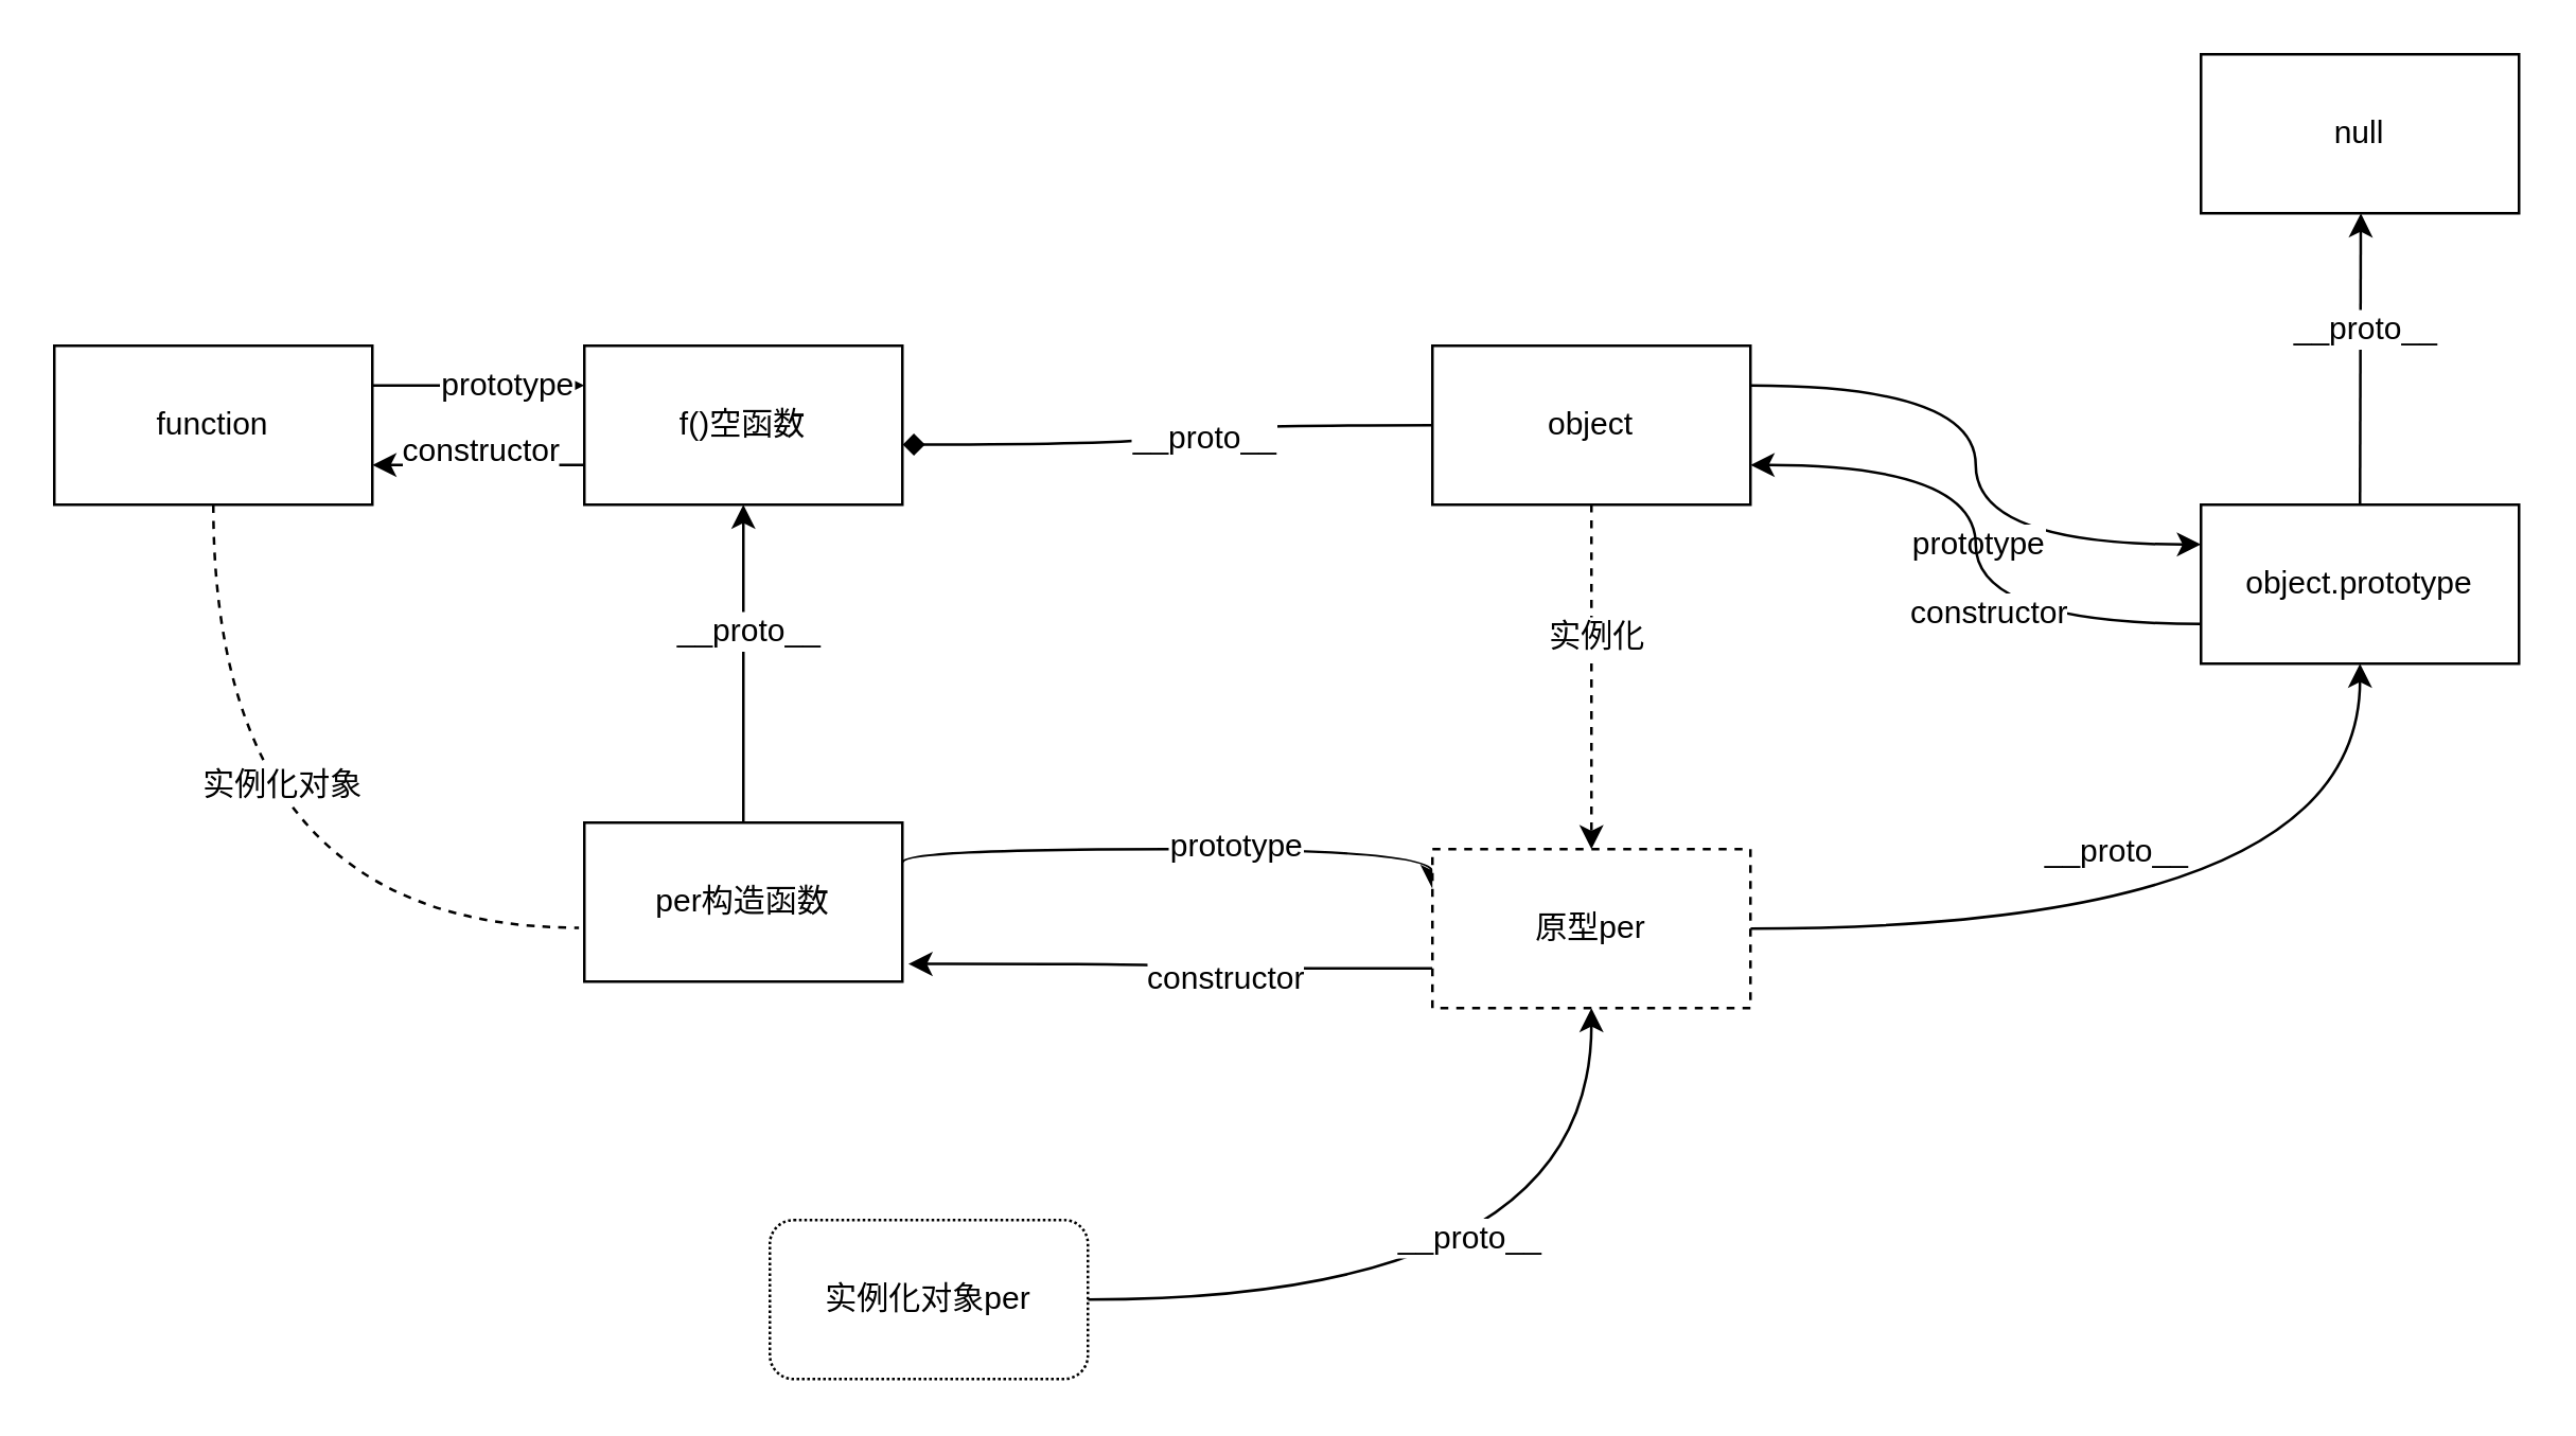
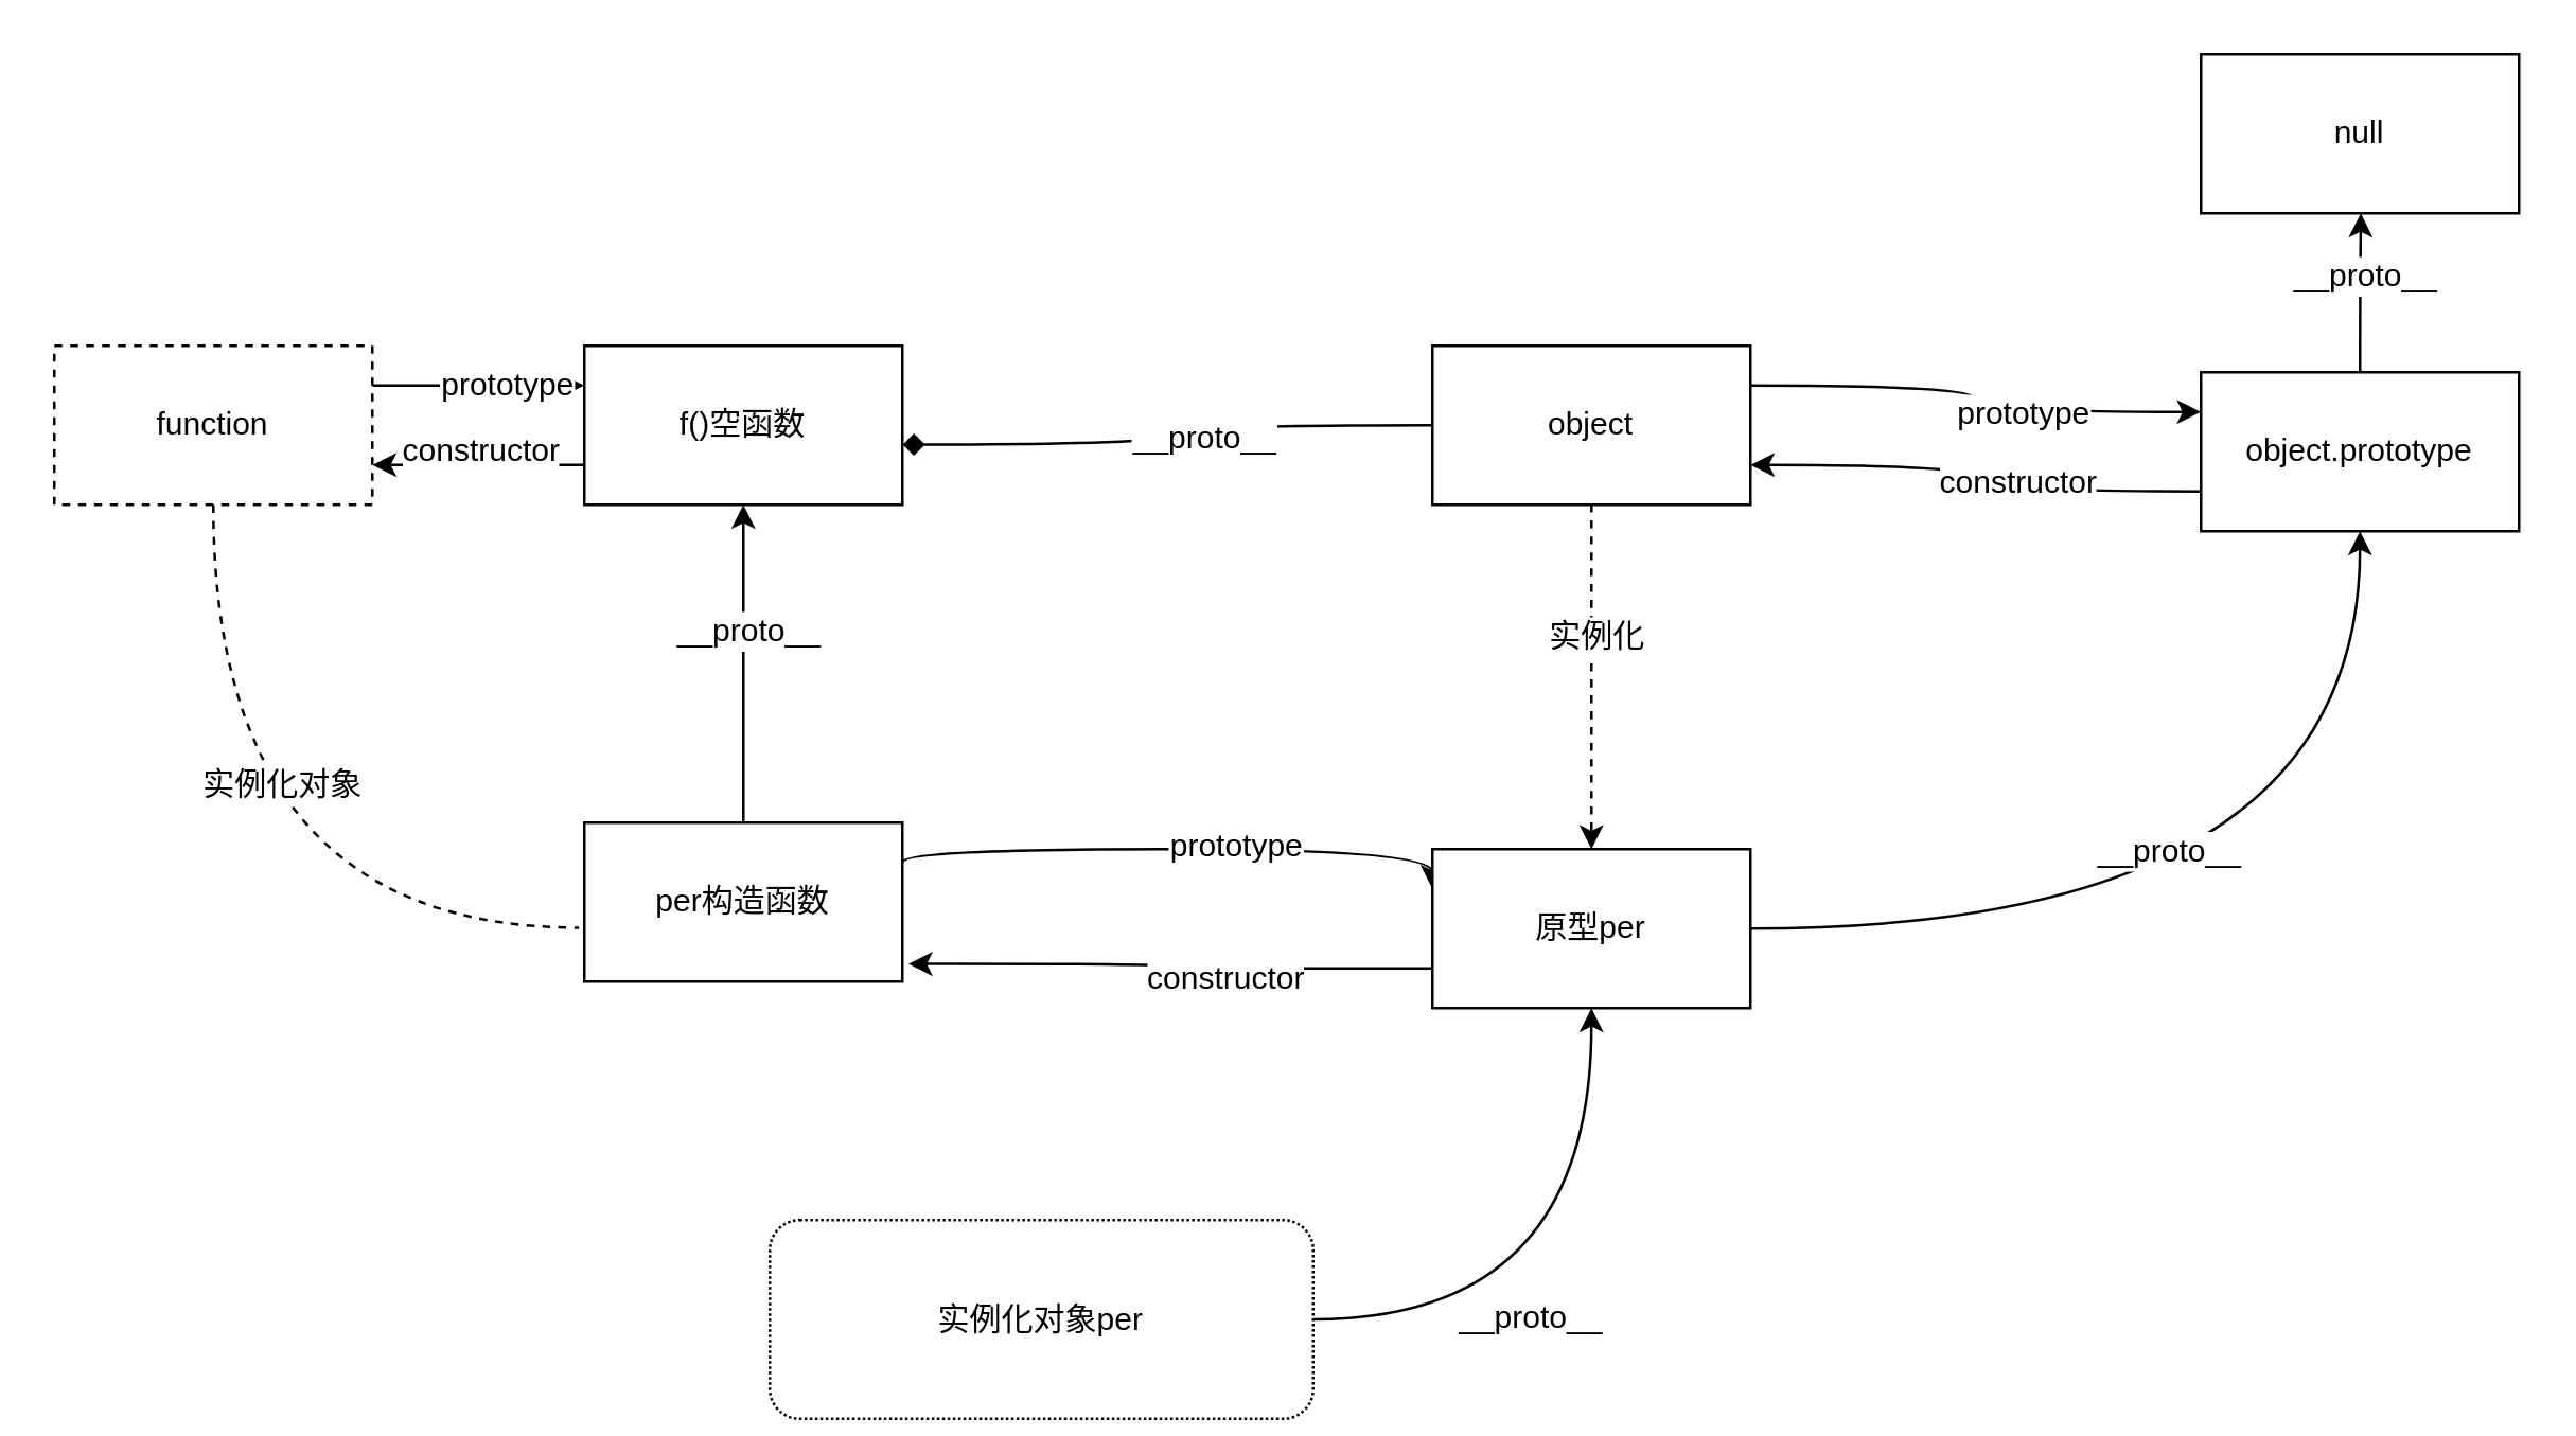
- <mxCell id="22" value="function" style="rounded=0;whiteSpace=wrap;html=1;" parent="1" vertex="1"><mxGeometry x="20" y="130" width="120" height="60" as="geometry" /></mxCell>
+ <mxCell id="22" value="function" style="rounded=0;whiteSpace=wrap;html=1;dashed=1;" parent="1" vertex="1"><mxGeometry x="20" y="130" width="120" height="60" as="geometry" /></mxCell>
- <mxCell id="34" value="object.prototype" style="rounded=0;whiteSpace=wrap;html=1;" parent="1" vertex="1"><mxGeometry x="830" y="190" width="120" height="60" as="geometry" /></mxCell>
+ <mxCell id="34" value="object.prototype" style="rounded=0;whiteSpace=wrap;html=1;" parent="1" vertex="1"><mxGeometry x="830" y="140" width="120" height="60" as="geometry" /></mxCell>
- <mxCell id="14" value="原型per" style="rounded=0;whiteSpace=wrap;html=1;dashed=1;" parent="1" vertex="1"><mxGeometry x="540" y="320" width="120" height="60" as="geometry" /></mxCell>
+ <mxCell id="14" value="原型per" style="rounded=0;whiteSpace=wrap;html=1;" parent="1" vertex="1"><mxGeometry x="540" y="320" width="120" height="60" as="geometry" /></mxCell>
- <mxCell id="9" value="实例化对象per" style="rounded=1;whiteSpace=wrap;html=1;comic=0;dashed=1;dashPattern=1 1;" parent="1" vertex="1"><mxGeometry x="290" y="460" width="120" height="60" as="geometry" /></mxCell>
+ <mxCell id="9" value="实例化对象per" style="rounded=1;whiteSpace=wrap;html=1;comic=0;dashed=1;dashPattern=1 1;" parent="1" vertex="1"><mxGeometry x="290" y="460" width="205" height="75" as="geometry" /></mxCell>
